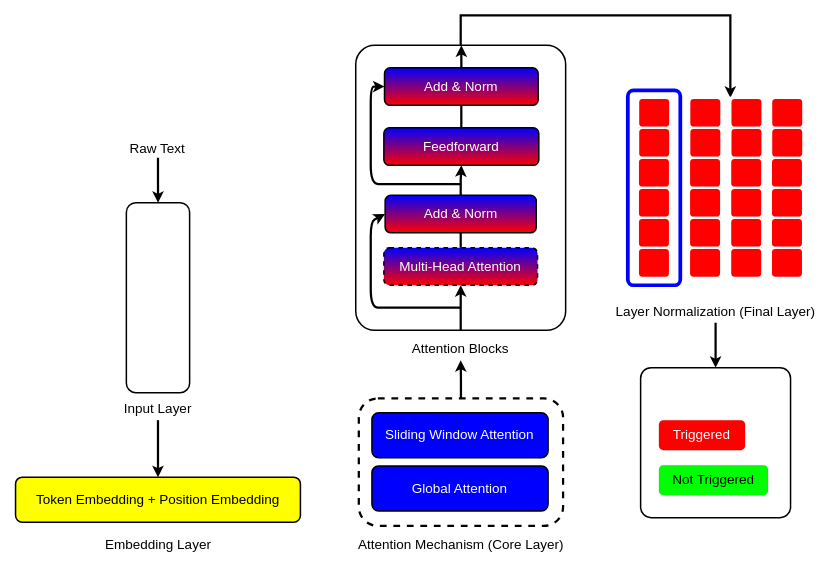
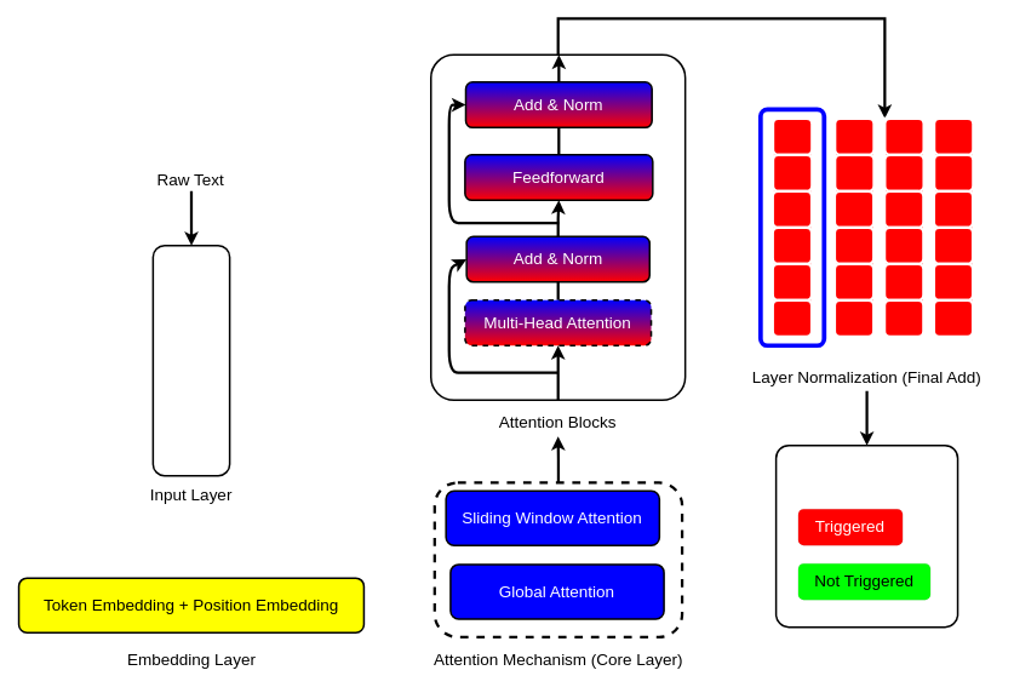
- <mxCell id="40" value="&lt;p data-pm-slice=&quot;0 0 []&quot;&gt;&lt;font style=&quot;font-size: 18px;&quot;&gt;&amp;nbsp;Layer Normalization (Final Layer)&amp;nbsp;&lt;/font&gt;&lt;/p&gt;" style="text;html=1;align=center;verticalAlign=middle;whiteSpace=wrap;rounded=0;fontStyle=0;container=0;" vertex="1" parent="39"><mxGeometry y="280" width="280" height="30" as="geometry" /></mxCell>
+ <mxCell id="40" value="&lt;p data-pm-slice=&quot;0 0 []&quot;&gt;&lt;font style=&quot;font-size: 18px;&quot;&gt;&amp;nbsp;Layer Normalization (Final Add)&amp;nbsp;&lt;/font&gt;&lt;/p&gt;" style="text;html=1;align=center;verticalAlign=middle;whiteSpace=wrap;rounded=0;fontStyle=0;container=0;" vertex="1" parent="39"><mxGeometry y="280" width="280" height="30" as="geometry" /></mxCell>
- <mxCell id="5" value="Sliding Window Attention" style="rounded=1;whiteSpace=wrap;html=1;fillColor=#0000FF;strokeWidth=2;fontSize=18;fontStyle=0;fontColor=#FFFFFF;" vertex="1" parent="2"><mxGeometry x="21.58" y="19" width="235" height="60" as="geometry" /></mxCell>
+ <mxCell id="5" value="Sliding Window Attention" style="rounded=1;whiteSpace=wrap;html=1;fillColor=#0000FF;strokeWidth=2;fontSize=18;fontStyle=0;fontColor=#FFFFFF;" vertex="1" parent="2"><mxGeometry x="16.58" y="9" width="235" height="60" as="geometry" /></mxCell>
- <mxCell id="38" style="edgeStyle=orthogonalEdgeStyle;rounded=0;orthogonalLoop=1;jettySize=auto;html=1;exitX=0.5;exitY=1;exitDx=0;exitDy=0;entryX=0.5;entryY=0;entryDx=0;entryDy=0;entryPerimeter=0;strokeWidth=3;" edge="1" parent="1" source="31" target="8"><mxGeometry relative="1" as="geometry" /></mxCell>
